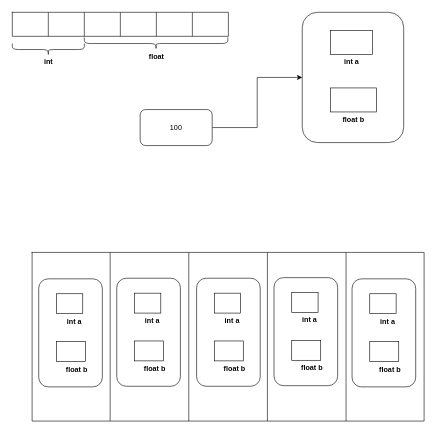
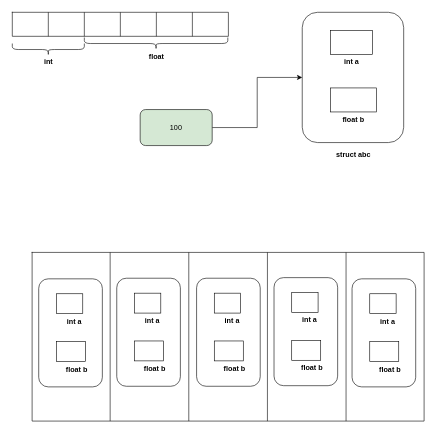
- <mxCell id="23" value="100" style="rounded=1;whiteSpace=wrap;html=1;" vertex="1" parent="1"><mxGeometry x="233" y="182" width="120" height="60" as="geometry" /></mxCell>
+ <mxCell id="23" value="100" style="rounded=1;whiteSpace=wrap;html=1;fillColor=#d5e8d4;" vertex="1" parent="1"><mxGeometry x="233" y="182" width="120" height="60" as="geometry" /></mxCell>
+ <mxCell id="9" value="&lt;b&gt;struct abc&lt;/b&gt;" style="text;html=1;align=center;verticalAlign=middle;resizable=0;points=[];autosize=1;strokeColor=none;fillColor=none;" vertex="1" parent="1"><mxGeometry x="550" y="245" width="75" height="26" as="geometry" /></mxCell>
